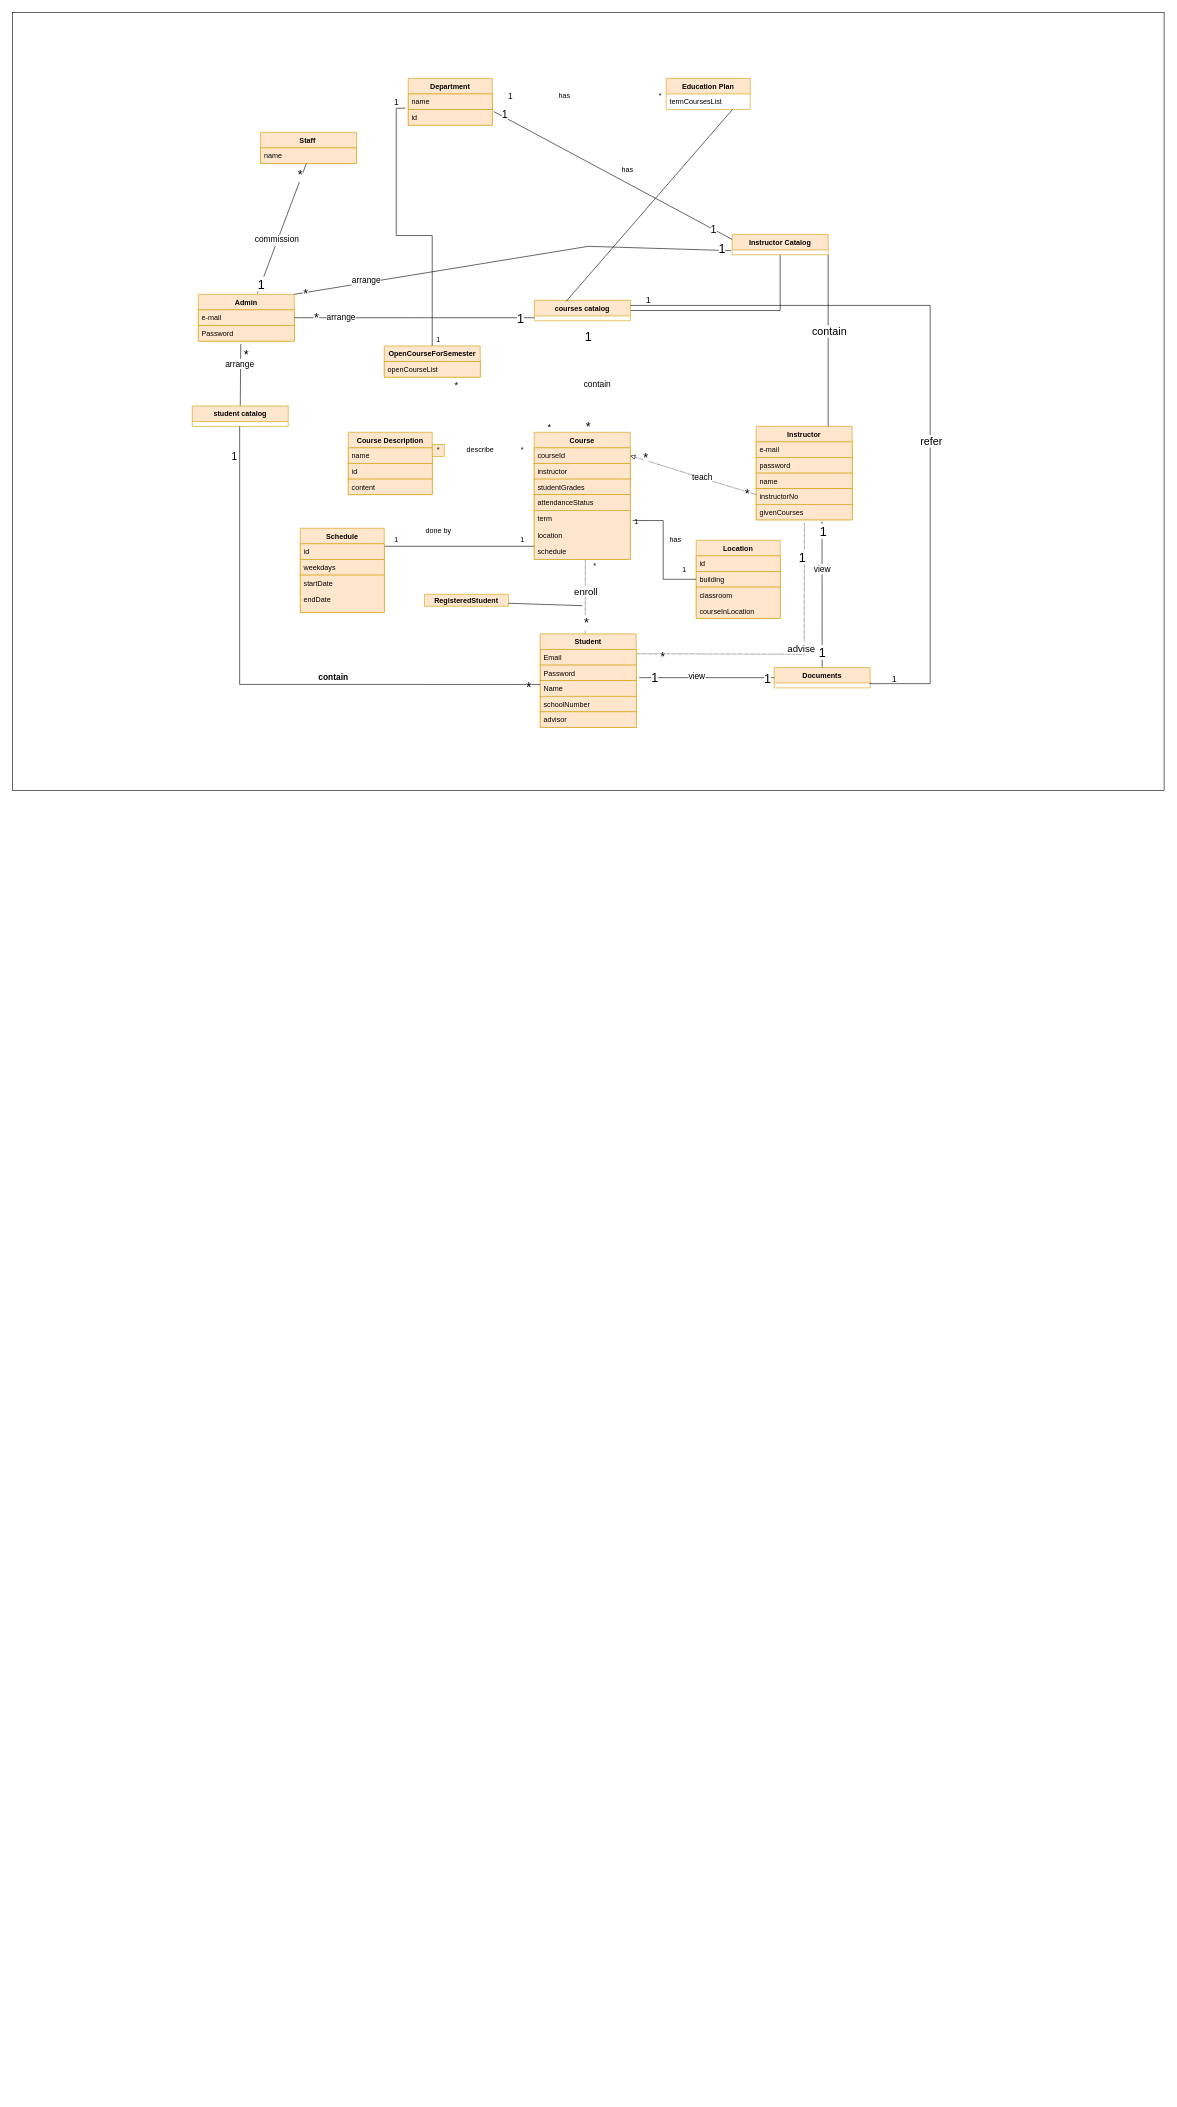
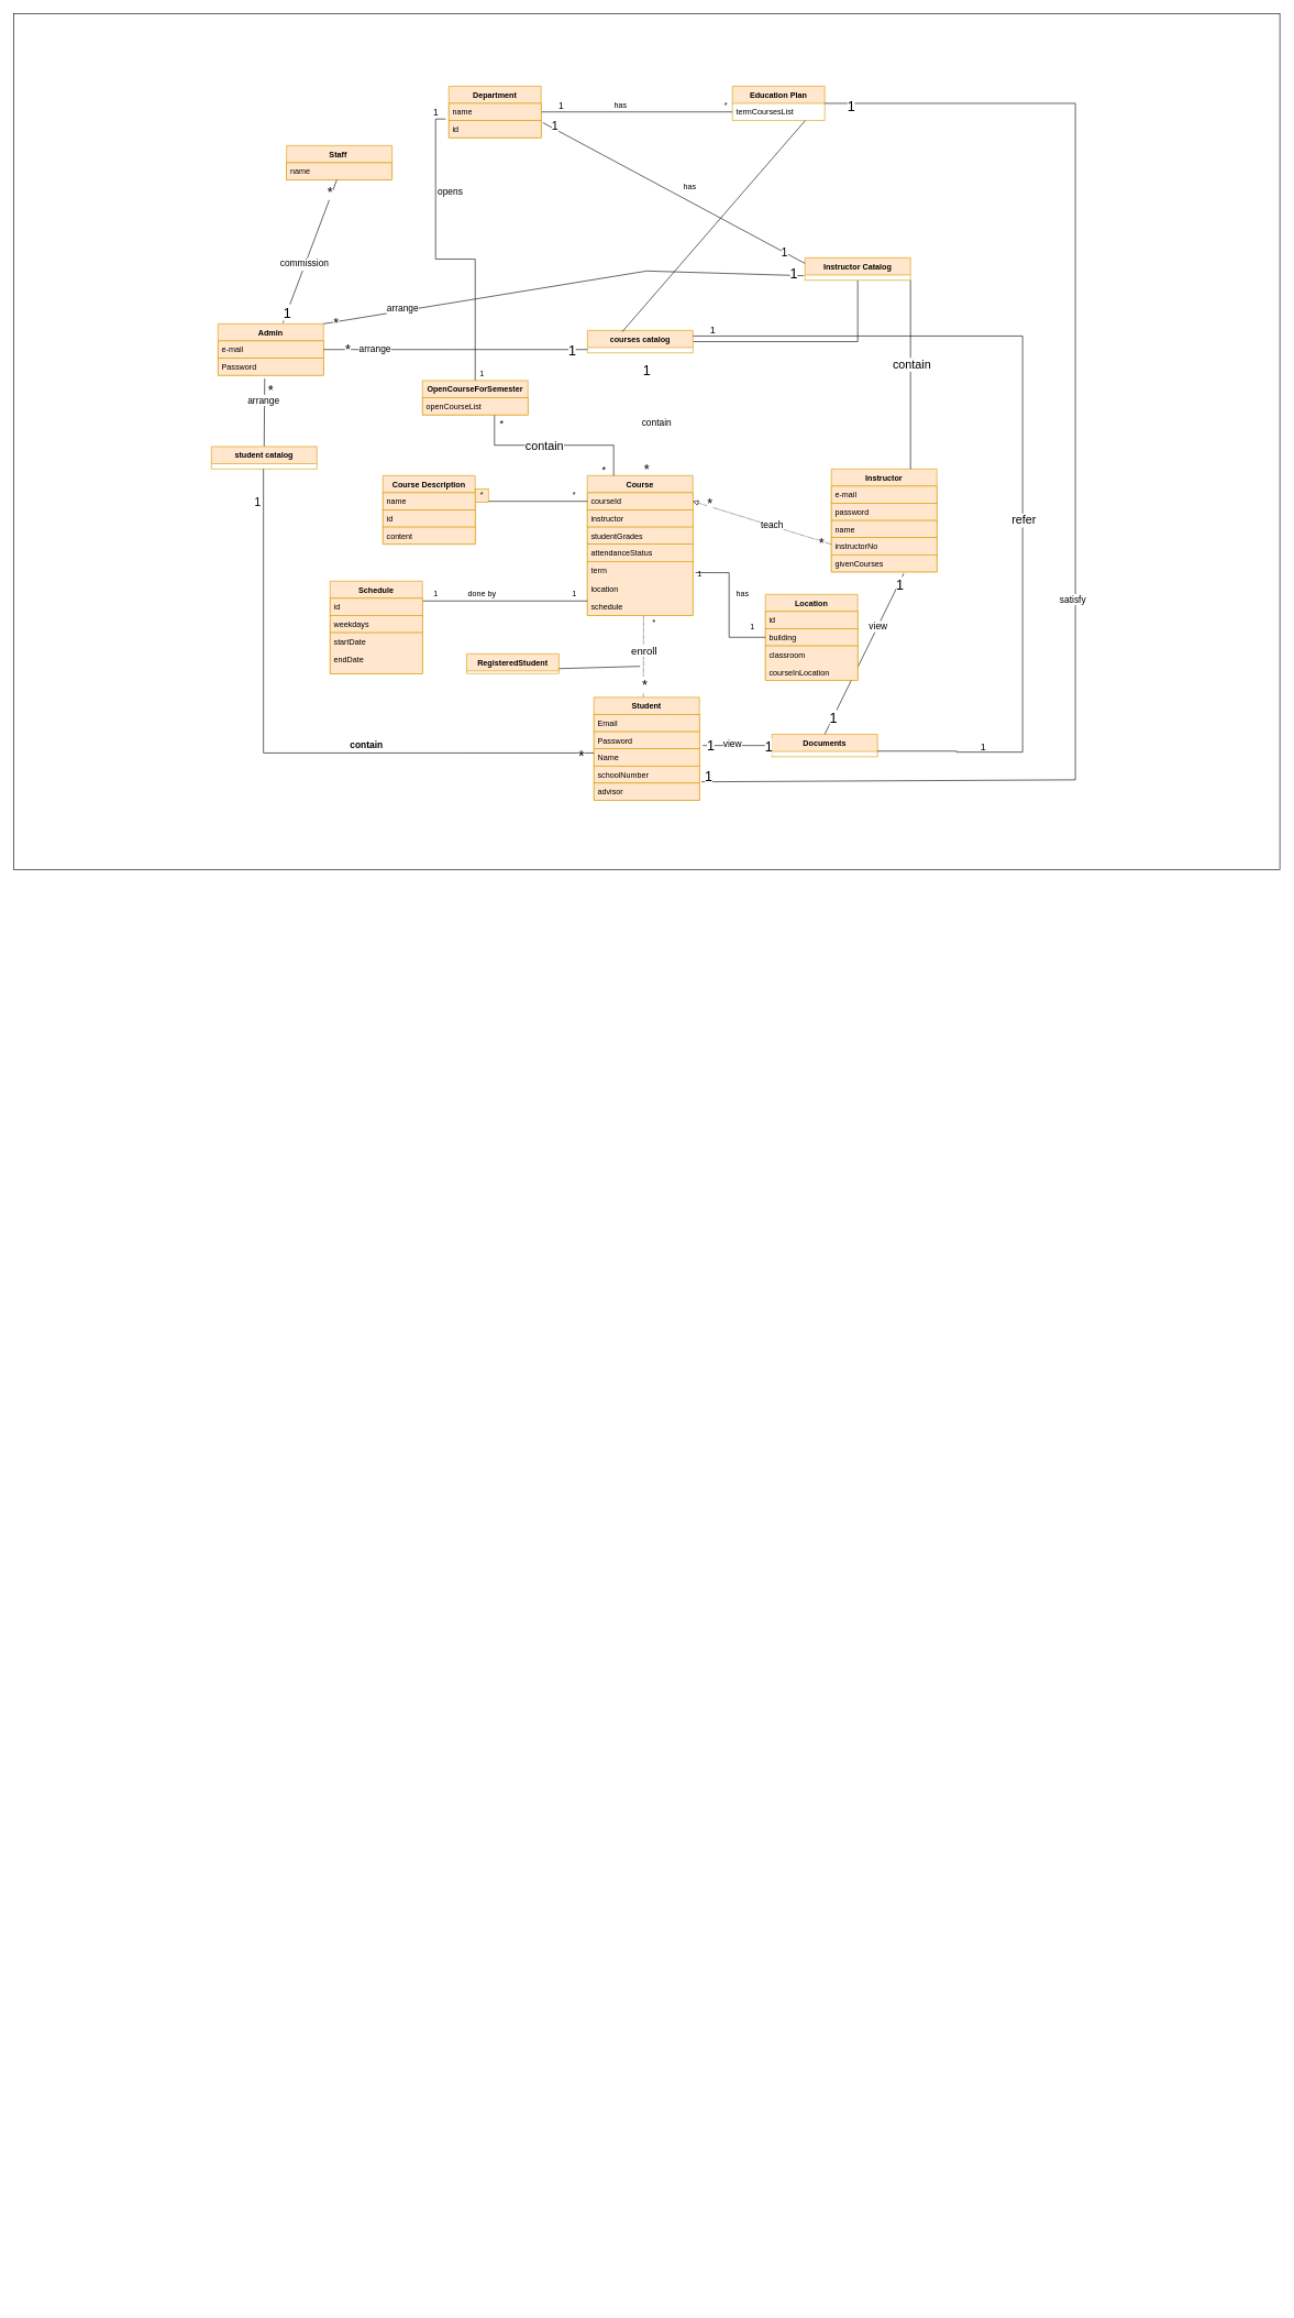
+ <mxCell id="104" style="edgeStyle=orthogonalEdgeStyle;rounded=0;orthogonalLoop=1;jettySize=auto;html=1;entryX=0;entryY=0.5;entryDx=0;entryDy=0;entryPerimeter=0;endArrow=none;endFill=0;" edge="1" parent="1" source="105" target="103"><mxGeometry relative="1" as="geometry" /></mxCell>
+ <mxCell id="123" value="&lt;font style=&quot;font-size: 14px&quot;&gt;opens&lt;/font&gt;" style="text;html=1;align=center;verticalAlign=middle;resizable=0;points=[];autosize=1;strokeColor=none;fontSize=12;" vertex="1" parent="1"><mxGeometry x="657" y="280" width="50" height="20" as="geometry" /></mxCell>
+ <mxCell id="133" style="edgeStyle=orthogonalEdgeStyle;rounded=0;orthogonalLoop=1;jettySize=auto;html=1;exitX=0.683;exitY=1.027;exitDx=0;exitDy=0;entryX=0.25;entryY=0;entryDx=0;entryDy=0;endArrow=none;endFill=0;exitPerimeter=0;" edge="1" parent="1" source="101" target="5"><mxGeometry relative="1" as="geometry"><mxPoint x="1390" y="434" as="sourcePoint" /><mxPoint x="1390" y="720" as="targetPoint" /></mxGeometry></mxCell>
+ <mxCell id="134" value="contain" style="edgeLabel;html=1;align=center;verticalAlign=middle;resizable=0;points=[];fontSize=18;" vertex="1" connectable="0" parent="133"><mxGeometry x="-0.117" y="1" relative="1" as="geometry"><mxPoint y="1" as="offset" /></mxGeometry></mxCell>
- <mxCell id="97" value="describe" style="text;html=1;align=center;verticalAlign=middle;resizable=0;points=[];autosize=1;strokeColor=none;" vertex="1" parent="1"><mxGeometry x="770" y="740" width="60" height="20" as="geometry" /></mxCell>
+ <mxCell id="83" style="edgeStyle=orthogonalEdgeStyle;rounded=0;orthogonalLoop=1;jettySize=auto;html=1;entryX=0;entryY=0.5;entryDx=0;entryDy=0;endArrow=none;endFill=0;" edge="1" parent="1" source="84" target="6"><mxGeometry relative="1" as="geometry"><Array as="points"><mxPoint x="810" y="759" /><mxPoint x="810" y="759" /></Array></mxGeometry></mxCell>
- <mxCell id="125" value="done by" style="text;html=1;align=center;verticalAlign=middle;resizable=0;points=[];autosize=1;strokeColor=none;fontSize=12;" vertex="1" parent="1"><mxGeometry x="700" y="875" width="60" height="20" as="geometry" /></mxCell>
+ <mxCell id="125" value="done by" style="text;html=1;align=center;verticalAlign=middle;resizable=0;points=[];autosize=1;strokeColor=none;fontSize=12;" vertex="1" parent="1"><mxGeometry x="700" y="890" width="60" height="20" as="geometry" /></mxCell>
- <mxCell id="31" value="" style="edgeStyle=none;rounded=0;orthogonalLoop=1;jettySize=auto;html=1;dashed=1;dashPattern=1 1;endArrow=none;endFill=0;exitX=0.502;exitY=1.211;exitDx=0;exitDy=0;exitPerimeter=0;entryX=1.007;entryY=0.275;entryDx=0;entryDy=0;entryPerimeter=0;" edge="1" parent="1" source="16" target="26"><mxGeometry relative="1" as="geometry"><mxPoint x="1080" y="1090" as="targetPoint" /><Array as="points"><mxPoint x="1340" y="1090" /></Array><mxPoint x="1324.4" y="848" as="sourcePoint" /></mxGeometry></mxCell>
- <mxCell id="32" value="1" style="edgeLabel;html=1;align=center;verticalAlign=middle;resizable=0;points=[];" vertex="1" connectable="0" parent="31"><mxGeometry x="-0.763" y="-1" relative="1" as="geometry"><mxPoint as="offset" /></mxGeometry></mxCell>
- <mxCell id="33" value="1" style="edgeLabel;html=1;align=center;verticalAlign=middle;resizable=0;points=[];fontSize=21;" vertex="1" connectable="0" parent="31"><mxGeometry x="-0.774" y="-4" relative="1" as="geometry"><mxPoint as="offset" /></mxGeometry></mxCell>
- <mxCell id="34" value="*" style="edgeLabel;html=1;align=center;verticalAlign=middle;resizable=0;points=[];fontSize=21;" vertex="1" connectable="0" parent="31"><mxGeometry x="0.834" y="3" relative="1" as="geometry"><mxPoint x="1" as="offset" /></mxGeometry></mxCell>
- <mxCell id="35" value="advise" style="edgeLabel;html=1;align=center;verticalAlign=middle;resizable=0;points=[];fontSize=16;" vertex="1" connectable="0" parent="31"><mxGeometry x="-0.099" y="-4" relative="1" as="geometry"><mxPoint y="-6" as="offset" /></mxGeometry></mxCell>
- <mxCell id="131" value="RegisteredStudent" style="swimlane;fontStyle=1;childLayout=stackLayout;horizontal=1;startSize=26;fillColor=#ffe6cc;horizontalStack=0;resizeParent=1;resizeParentMax=0;resizeLast=0;collapsible=1;marginBottom=0;strokeColor=#d79b00;" vertex="1" parent="1"><mxGeometry x="707" y="990" width="140" height="20" as="geometry" /></mxCell>
+ <mxCell id="131" value="RegisteredStudent" style="swimlane;fontStyle=1;childLayout=stackLayout;horizontal=1;startSize=26;fillColor=#ffe6cc;horizontalStack=0;resizeParent=1;resizeParentMax=0;resizeLast=0;collapsible=1;marginBottom=0;strokeColor=#d79b00;" vertex="1" parent="1"><mxGeometry x="707" y="990" width="140" height="30" as="geometry" /></mxCell>
- <mxCell id="57" value="Documents" style="swimlane;fontStyle=1;align=center;verticalAlign=top;childLayout=stackLayout;horizontal=1;startSize=26;horizontalStack=0;resizeParent=1;resizeParentMax=0;resizeLast=0;collapsible=1;marginBottom=0;fillColor=#ffe6cc;strokeColor=#d79b00;" vertex="1" parent="1"><mxGeometry x="1290" y="1112" width="160" height="34" as="geometry" /></mxCell>
+ <mxCell id="57" value="Documents" style="swimlane;fontStyle=1;align=center;verticalAlign=top;childLayout=stackLayout;horizontal=1;startSize=26;horizontalStack=0;resizeParent=1;resizeParentMax=0;resizeLast=0;collapsible=1;marginBottom=0;fillColor=#ffe6cc;strokeColor=#d79b00;" vertex="1" parent="1"><mxGeometry x="1170" y="1112" width="160" height="34" as="geometry" /></mxCell>
+ <mxCell id="127" style="edgeStyle=none;rounded=0;orthogonalLoop=1;jettySize=auto;html=1;exitX=1.019;exitY=0.923;exitDx=0;exitDy=0;endArrow=none;endFill=0;entryX=1;entryY=0.5;entryDx=0;entryDy=0;exitPerimeter=0;" edge="1" parent="1" source="29" target="102"><mxGeometry relative="1" as="geometry"><mxPoint x="1070" y="1139" as="sourcePoint" /><mxPoint x="1690" y="430" as="targetPoint" /><Array as="points"><mxPoint x="1630" y="1181" /><mxPoint x="1630" y="156" /></Array></mxGeometry></mxCell>
+ <mxCell id="128" value="1" style="edgeLabel;html=1;align=center;verticalAlign=middle;resizable=0;points=[];fontSize=21;" vertex="1" connectable="0" parent="127"><mxGeometry x="-0.782" y="2" relative="1" as="geometry"><mxPoint x="-205" y="-5" as="offset" /></mxGeometry></mxCell>
+ <mxCell id="129" value="1" style="edgeLabel;html=1;align=center;verticalAlign=middle;resizable=0;points=[];fontSize=21;" vertex="1" connectable="0" parent="127"><mxGeometry x="0.895" y="-1" relative="1" as="geometry"><mxPoint x="-64" y="5" as="offset" /></mxGeometry></mxCell>
+ <mxCell id="130" value="satisfy" style="edgeLabel;html=1;align=center;verticalAlign=middle;resizable=0;points=[];fontSize=14;" vertex="1" connectable="0" parent="127"><mxGeometry x="-0.148" y="4" relative="1" as="geometry"><mxPoint x="-1" as="offset" /></mxGeometry></mxCell>
